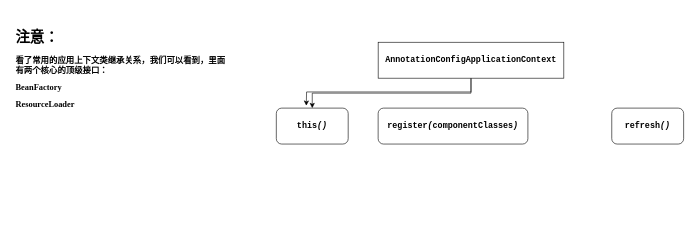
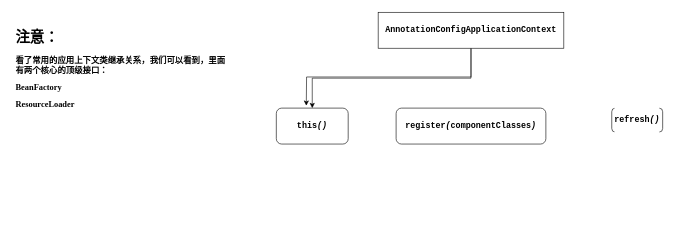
- <mxCell id="4" value="&lt;pre style=&quot;font-family: &amp;quot;courier new&amp;quot;, monospace; font-size: 10.5pt;&quot;&gt;AnnotationConfigApplicationContext&lt;/pre&gt;" style="rounded=0;whiteSpace=wrap;html=1;labelBackgroundColor=#ffffff;fontStyle=1;" vertex="1" parent="1"><mxGeometry x="630" y="70" width="310" height="60" as="geometry" /></mxCell>
+ <mxCell id="4" value="&lt;pre style=&quot;font-family: &amp;quot;courier new&amp;quot;, monospace; font-size: 10.5pt;&quot;&gt;AnnotationConfigApplicationContext&lt;/pre&gt;" style="rounded=0;whiteSpace=wrap;html=1;labelBackgroundColor=#ffffff;fontStyle=1;" vertex="1" parent="1"><mxGeometry x="630" y="20" width="310" height="60" as="geometry" /></mxCell>
- <mxCell id="5" value="&lt;pre style=&quot;font-family: &amp;#34;courier new&amp;#34; , monospace ; font-size: 10.5pt&quot;&gt;register&lt;span style=&quot;font-style: italic&quot;&gt;(&lt;/span&gt;componentClasses&lt;span style=&quot;font-style: italic&quot;&gt;)&lt;/span&gt;&lt;/pre&gt;" style="rounded=1;whiteSpace=wrap;html=1;labelBackgroundColor=#ffffff;fontFamily=Times New Roman;fontStyle=1" vertex="1" parent="1"><mxGeometry x="630" y="180" width="250" height="60" as="geometry" /></mxCell>
+ <mxCell id="5" value="&lt;pre style=&quot;font-family: &amp;#34;courier new&amp;#34; , monospace ; font-size: 10.5pt&quot;&gt;register&lt;span style=&quot;font-style: italic&quot;&gt;(&lt;/span&gt;componentClasses&lt;span style=&quot;font-style: italic&quot;&gt;)&lt;/span&gt;&lt;/pre&gt;" style="rounded=1;whiteSpace=wrap;html=1;labelBackgroundColor=#ffffff;fontFamily=Times New Roman;fontStyle=1" vertex="1" parent="1"><mxGeometry x="660" y="180" width="250" height="60" as="geometry" /></mxCell>
- <mxCell id="7" value="&lt;pre style=&quot;font-family: &amp;quot;courier new&amp;quot;, monospace; font-size: 10.5pt;&quot;&gt;&lt;pre style=&quot;font-family: &amp;quot;courier new&amp;quot; , monospace ; font-size: 10.5pt&quot;&gt;refresh&lt;span style=&quot;font-style: italic;&quot;&gt;()&lt;/span&gt;&lt;/pre&gt;&lt;/pre&gt;" style="rounded=1;whiteSpace=wrap;html=1;labelBackgroundColor=#ffffff;fontFamily=Times New Roman;fontStyle=1" vertex="1" parent="1"><mxGeometry x="1020" y="180" width="120" height="60" as="geometry" /></mxCell>
+ <mxCell id="7" value="&lt;pre style=&quot;font-family: &amp;quot;courier new&amp;quot;, monospace; font-size: 10.5pt;&quot;&gt;&lt;pre style=&quot;font-family: &amp;quot;courier new&amp;quot; , monospace ; font-size: 10.5pt&quot;&gt;refresh&lt;span style=&quot;font-style: italic;&quot;&gt;()&lt;/span&gt;&lt;/pre&gt;&lt;/pre&gt;" style="rounded=1;whiteSpace=wrap;html=1;labelBackgroundColor=#ffffff;fontFamily=Times New Roman;fontStyle=1" vertex="1" parent="1"><mxGeometry x="1020" y="180" width="85" height="40" as="geometry" /></mxCell>
